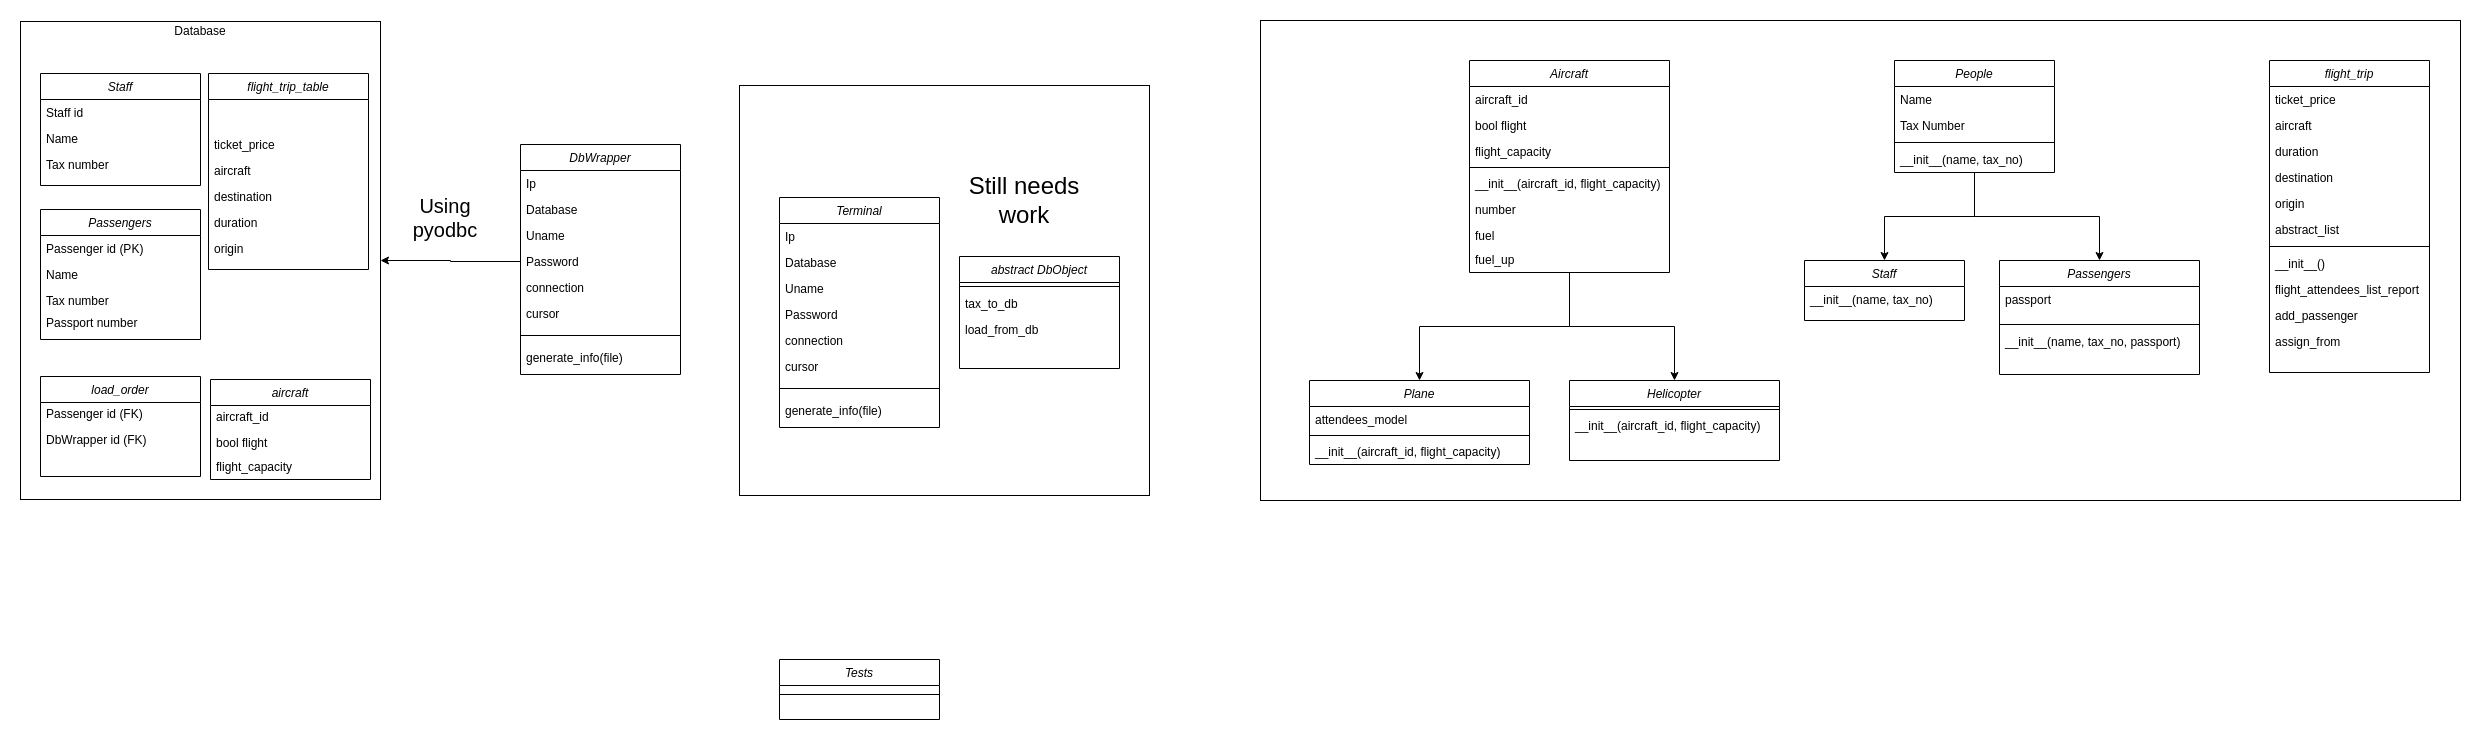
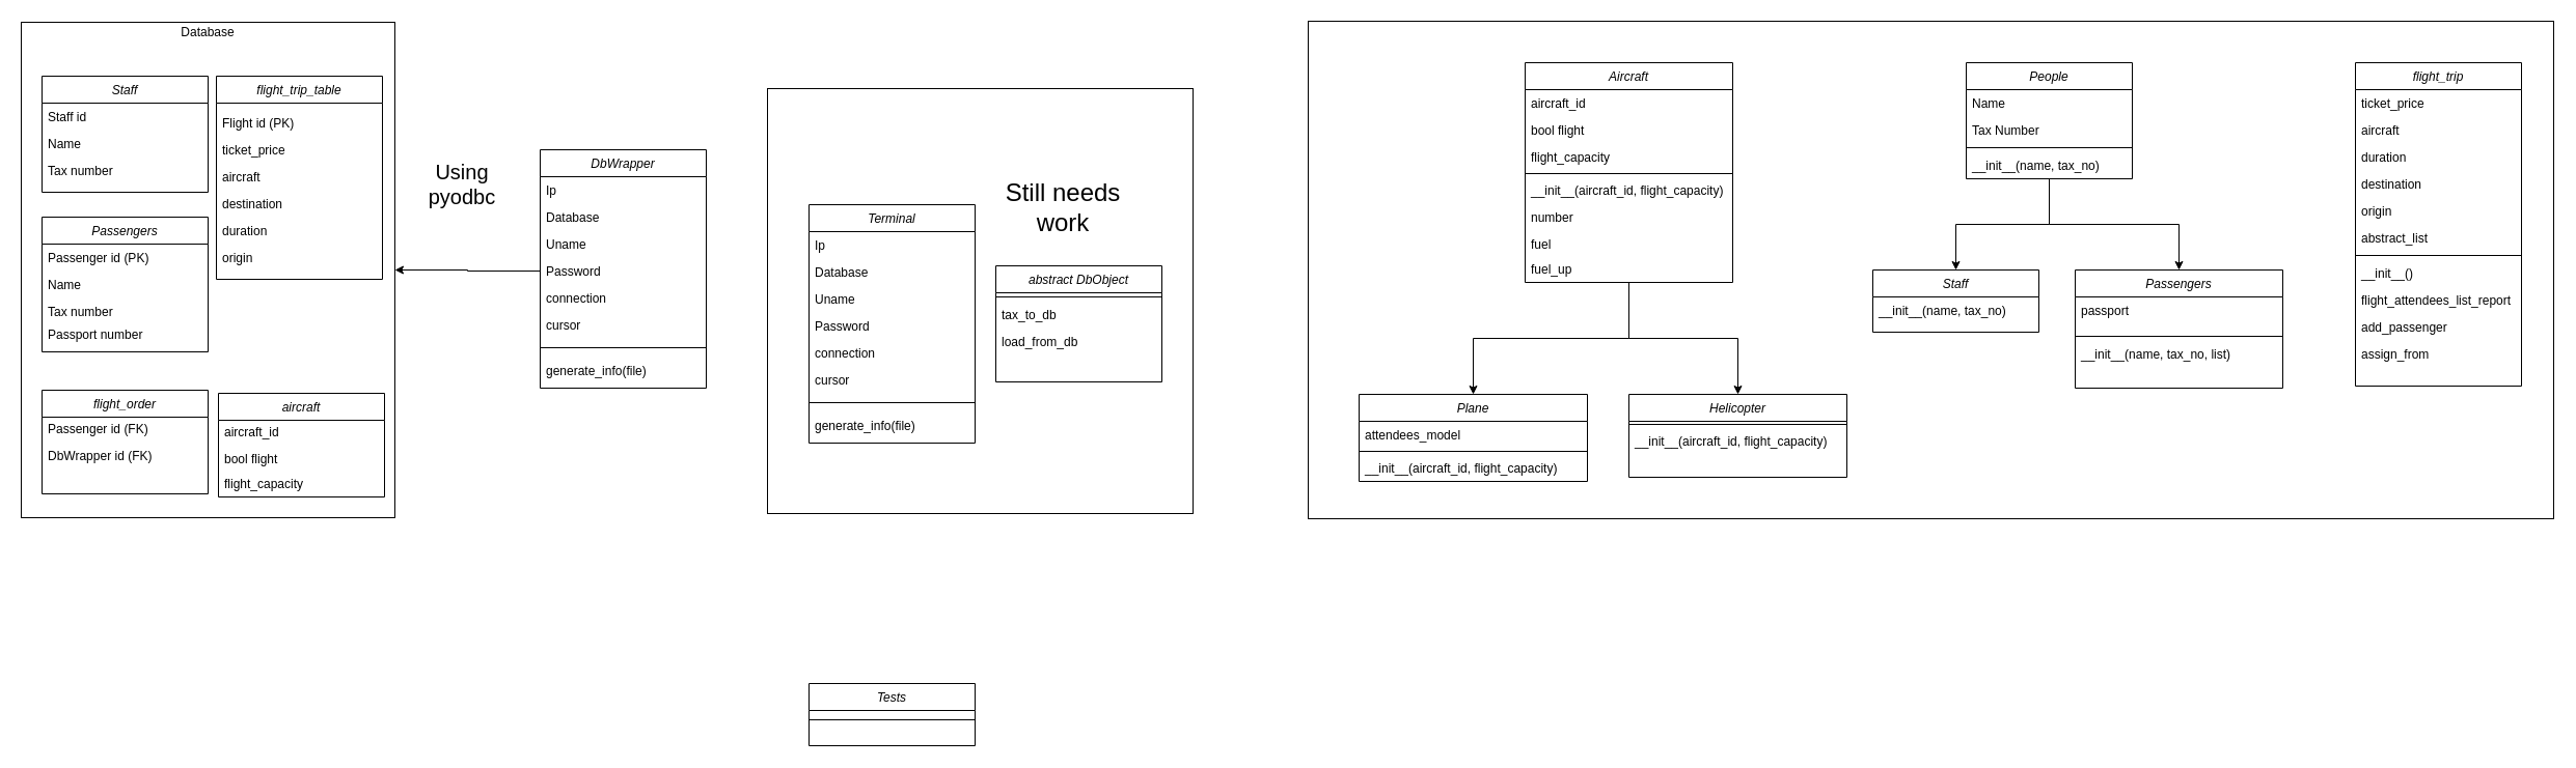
+ <mxCell id="89" value="Flight id (PK)" style="text;align=left;verticalAlign=top;spacingLeft=4;spacingRight=4;overflow=hidden;rotatable=0;points=[[0,0.5],[1,0.5]];portConstraint=eastwest;" vertex="1" parent="84"><mxGeometry y="32" width="160" height="26" as="geometry" /></mxCell>
- <mxCell id="28" value="&lt;font style=&quot;font-size: 20px&quot;&gt;Using pyodbc&lt;/font&gt;" style="text;html=1;strokeColor=none;fillColor=none;align=center;verticalAlign=middle;whiteSpace=wrap;rounded=0;" vertex="1" parent="1"><mxGeometry x="400" y="172" width="90" height="90" as="geometry" /></mxCell>
+ <mxCell id="28" value="&lt;font style=&quot;font-size: 20px&quot;&gt;Using pyodbc&lt;/font&gt;" style="text;html=1;strokeColor=none;fillColor=none;align=center;verticalAlign=middle;whiteSpace=wrap;rounded=0;" vertex="1" parent="1"><mxGeometry x="400" y="132" width="90" height="90" as="geometry" /></mxCell>
- <mxCell id="65" value="__init__(name, tax_no, passport)" style="text;align=left;verticalAlign=top;spacingLeft=4;spacingRight=4;overflow=hidden;rotatable=0;points=[[0,0.5],[1,0.5]];portConstraint=eastwest;rounded=0;shadow=0;html=0;" vertex="1" parent="62"><mxGeometry y="68" width="200" height="26" as="geometry" /></mxCell>
+ <mxCell id="65" value="__init__(name, tax_no, list)" style="text;align=left;verticalAlign=top;spacingLeft=4;spacingRight=4;overflow=hidden;rotatable=0;points=[[0,0.5],[1,0.5]];portConstraint=eastwest;rounded=0;shadow=0;html=0;" vertex="1" parent="62"><mxGeometry y="68" width="200" height="26" as="geometry" /></mxCell>
- <mxCell id="37" value="load_order" style="swimlane;fontStyle=2;align=center;verticalAlign=top;childLayout=stackLayout;horizontal=1;startSize=26;horizontalStack=0;resizeParent=1;resizeLast=0;collapsible=1;marginBottom=0;rounded=0;shadow=0;strokeWidth=1;" vertex="1" parent="36"><mxGeometry width="160" height="100" as="geometry"><mxRectangle x="230" y="140" width="160" height="26" as="alternateBounds" /></mxGeometry></mxCell>
+ <mxCell id="37" value="flight_order" style="swimlane;fontStyle=2;align=center;verticalAlign=top;childLayout=stackLayout;horizontal=1;startSize=26;horizontalStack=0;resizeParent=1;resizeLast=0;collapsible=1;marginBottom=0;rounded=0;shadow=0;strokeWidth=1;" vertex="1" parent="36"><mxGeometry width="160" height="100" as="geometry"><mxRectangle x="230" y="140" width="160" height="26" as="alternateBounds" /></mxGeometry></mxCell>
